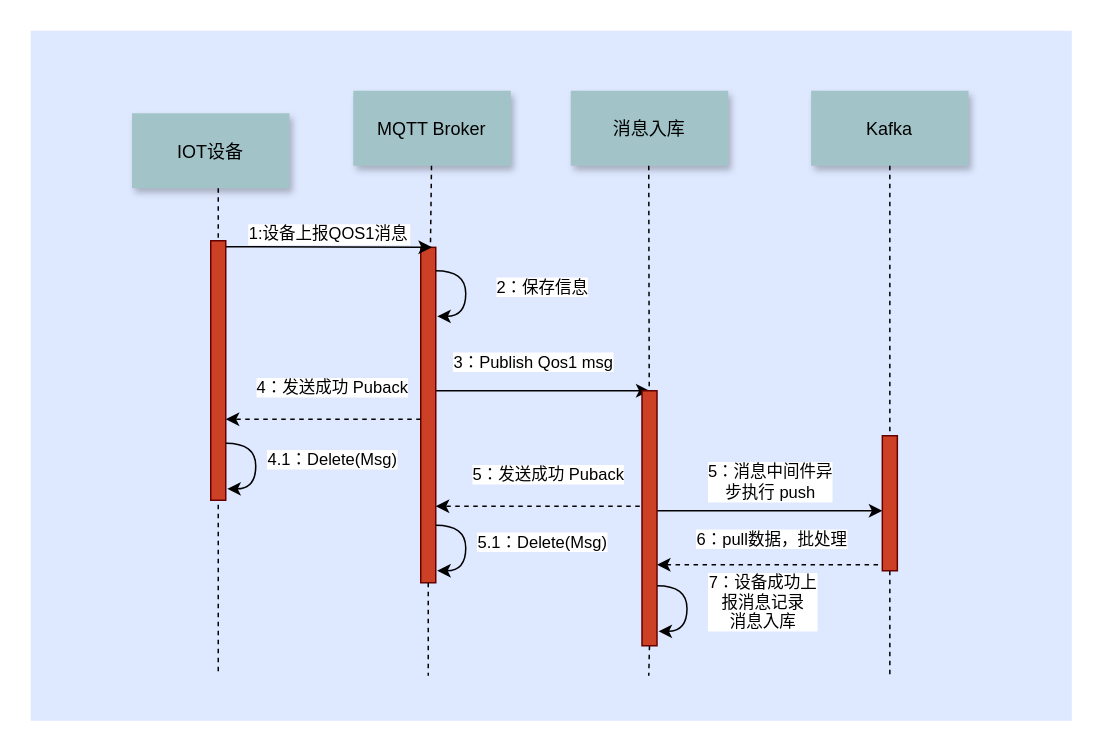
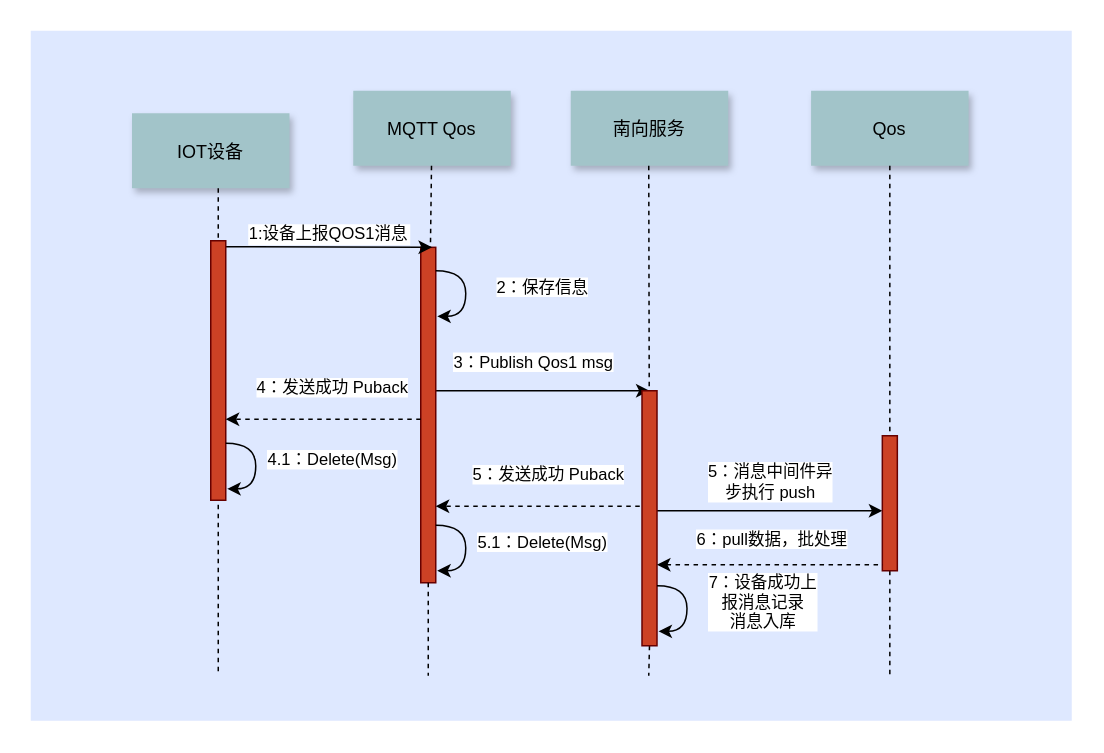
- <mxCell id="7" value="MQTT Broker" style="shadow=1;fillColor=#A2C4C9;strokeColor=none" vertex="1" parent="1"><mxGeometry x="235" y="60" width="105" height="50" as="geometry" /></mxCell>
+ <mxCell id="7" value="MQTT Qos" style="shadow=1;fillColor=#A2C4C9;strokeColor=none" vertex="1" parent="1"><mxGeometry x="235" y="60" width="105" height="50" as="geometry" /></mxCell>
- <mxCell id="9" value="消息入库" style="shadow=1;fillColor=#A2C4C9;strokeColor=none" vertex="1" parent="1"><mxGeometry x="380.004" y="60" width="105" height="50" as="geometry" /></mxCell>
+ <mxCell id="9" value="南向服务" style="shadow=1;fillColor=#A2C4C9;strokeColor=none" vertex="1" parent="1"><mxGeometry x="380.004" y="60" width="105" height="50" as="geometry" /></mxCell>
- <mxCell id="10" value="Kafka" style="shadow=1;fillColor=#A2C4C9;strokeColor=none" vertex="1" parent="1"><mxGeometry x="540.22" y="60" width="105" height="50" as="geometry" /></mxCell>
+ <mxCell id="10" value="Qos" style="shadow=1;fillColor=#A2C4C9;strokeColor=none" vertex="1" parent="1"><mxGeometry x="540.22" y="60" width="105" height="50" as="geometry" /></mxCell>
